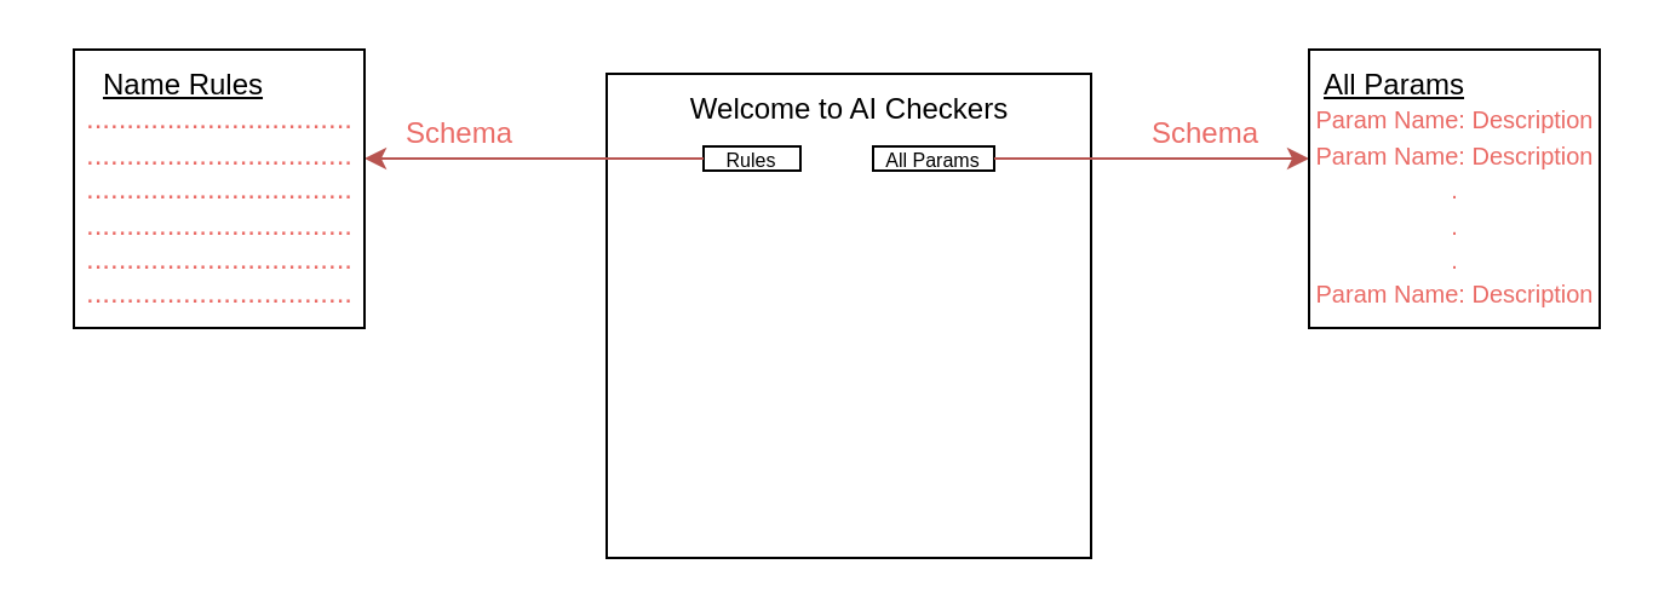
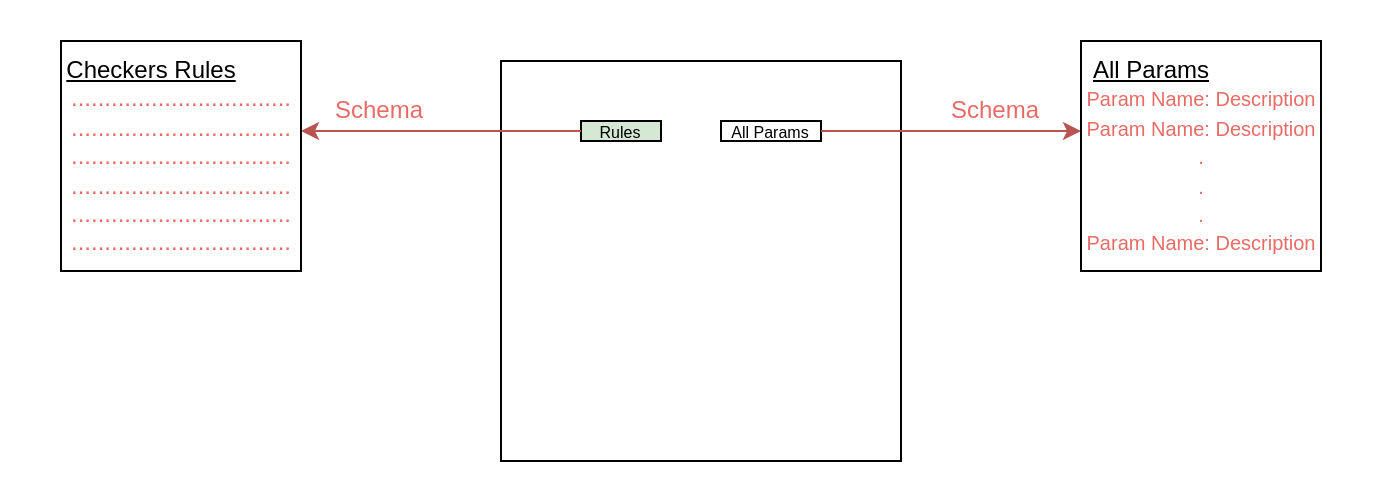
- <mxCell id="9" value="&lt;u&gt;Name Rules&lt;/u&gt;" style="text;html=1;align=center;verticalAlign=middle;resizable=0;points=[];autosize=1;strokeColor=none;fillColor=none;" vertex="1" parent="1"><mxGeometry x="20" y="20" width="110" height="30" as="geometry" /></mxCell>
+ <mxCell id="9" value="&lt;u&gt;Checkers Rules&lt;/u&gt;" style="text;html=1;align=center;verticalAlign=middle;resizable=0;points=[];autosize=1;strokeColor=none;fillColor=none;" vertex="1" parent="1"><mxGeometry x="20" y="20" width="110" height="30" as="geometry" /></mxCell>
- <mxCell id="3" value="Welcome to AI Checkers" style="text;html=1;align=center;verticalAlign=middle;resizable=0;points=[];autosize=1;strokeColor=none;fillColor=none;" vertex="1" parent="1"><mxGeometry x="275" y="30" width="150" height="30" as="geometry" /></mxCell>
- <mxCell id="4" value="&lt;font style=&quot;font-size: 8px;&quot;&gt;Rules&lt;/font&gt;" style="rounded=0;whiteSpace=wrap;html=1;" vertex="1" parent="1"><mxGeometry x="290" y="60" width="40" height="10" as="geometry" /></mxCell>
+ <mxCell id="4" value="&lt;font style=&quot;font-size: 8px;&quot;&gt;Rules&lt;/font&gt;" style="rounded=0;whiteSpace=wrap;html=1;fillColor=#d5e8d4;" vertex="1" parent="1"><mxGeometry x="290" y="60" width="40" height="10" as="geometry" /></mxCell>
